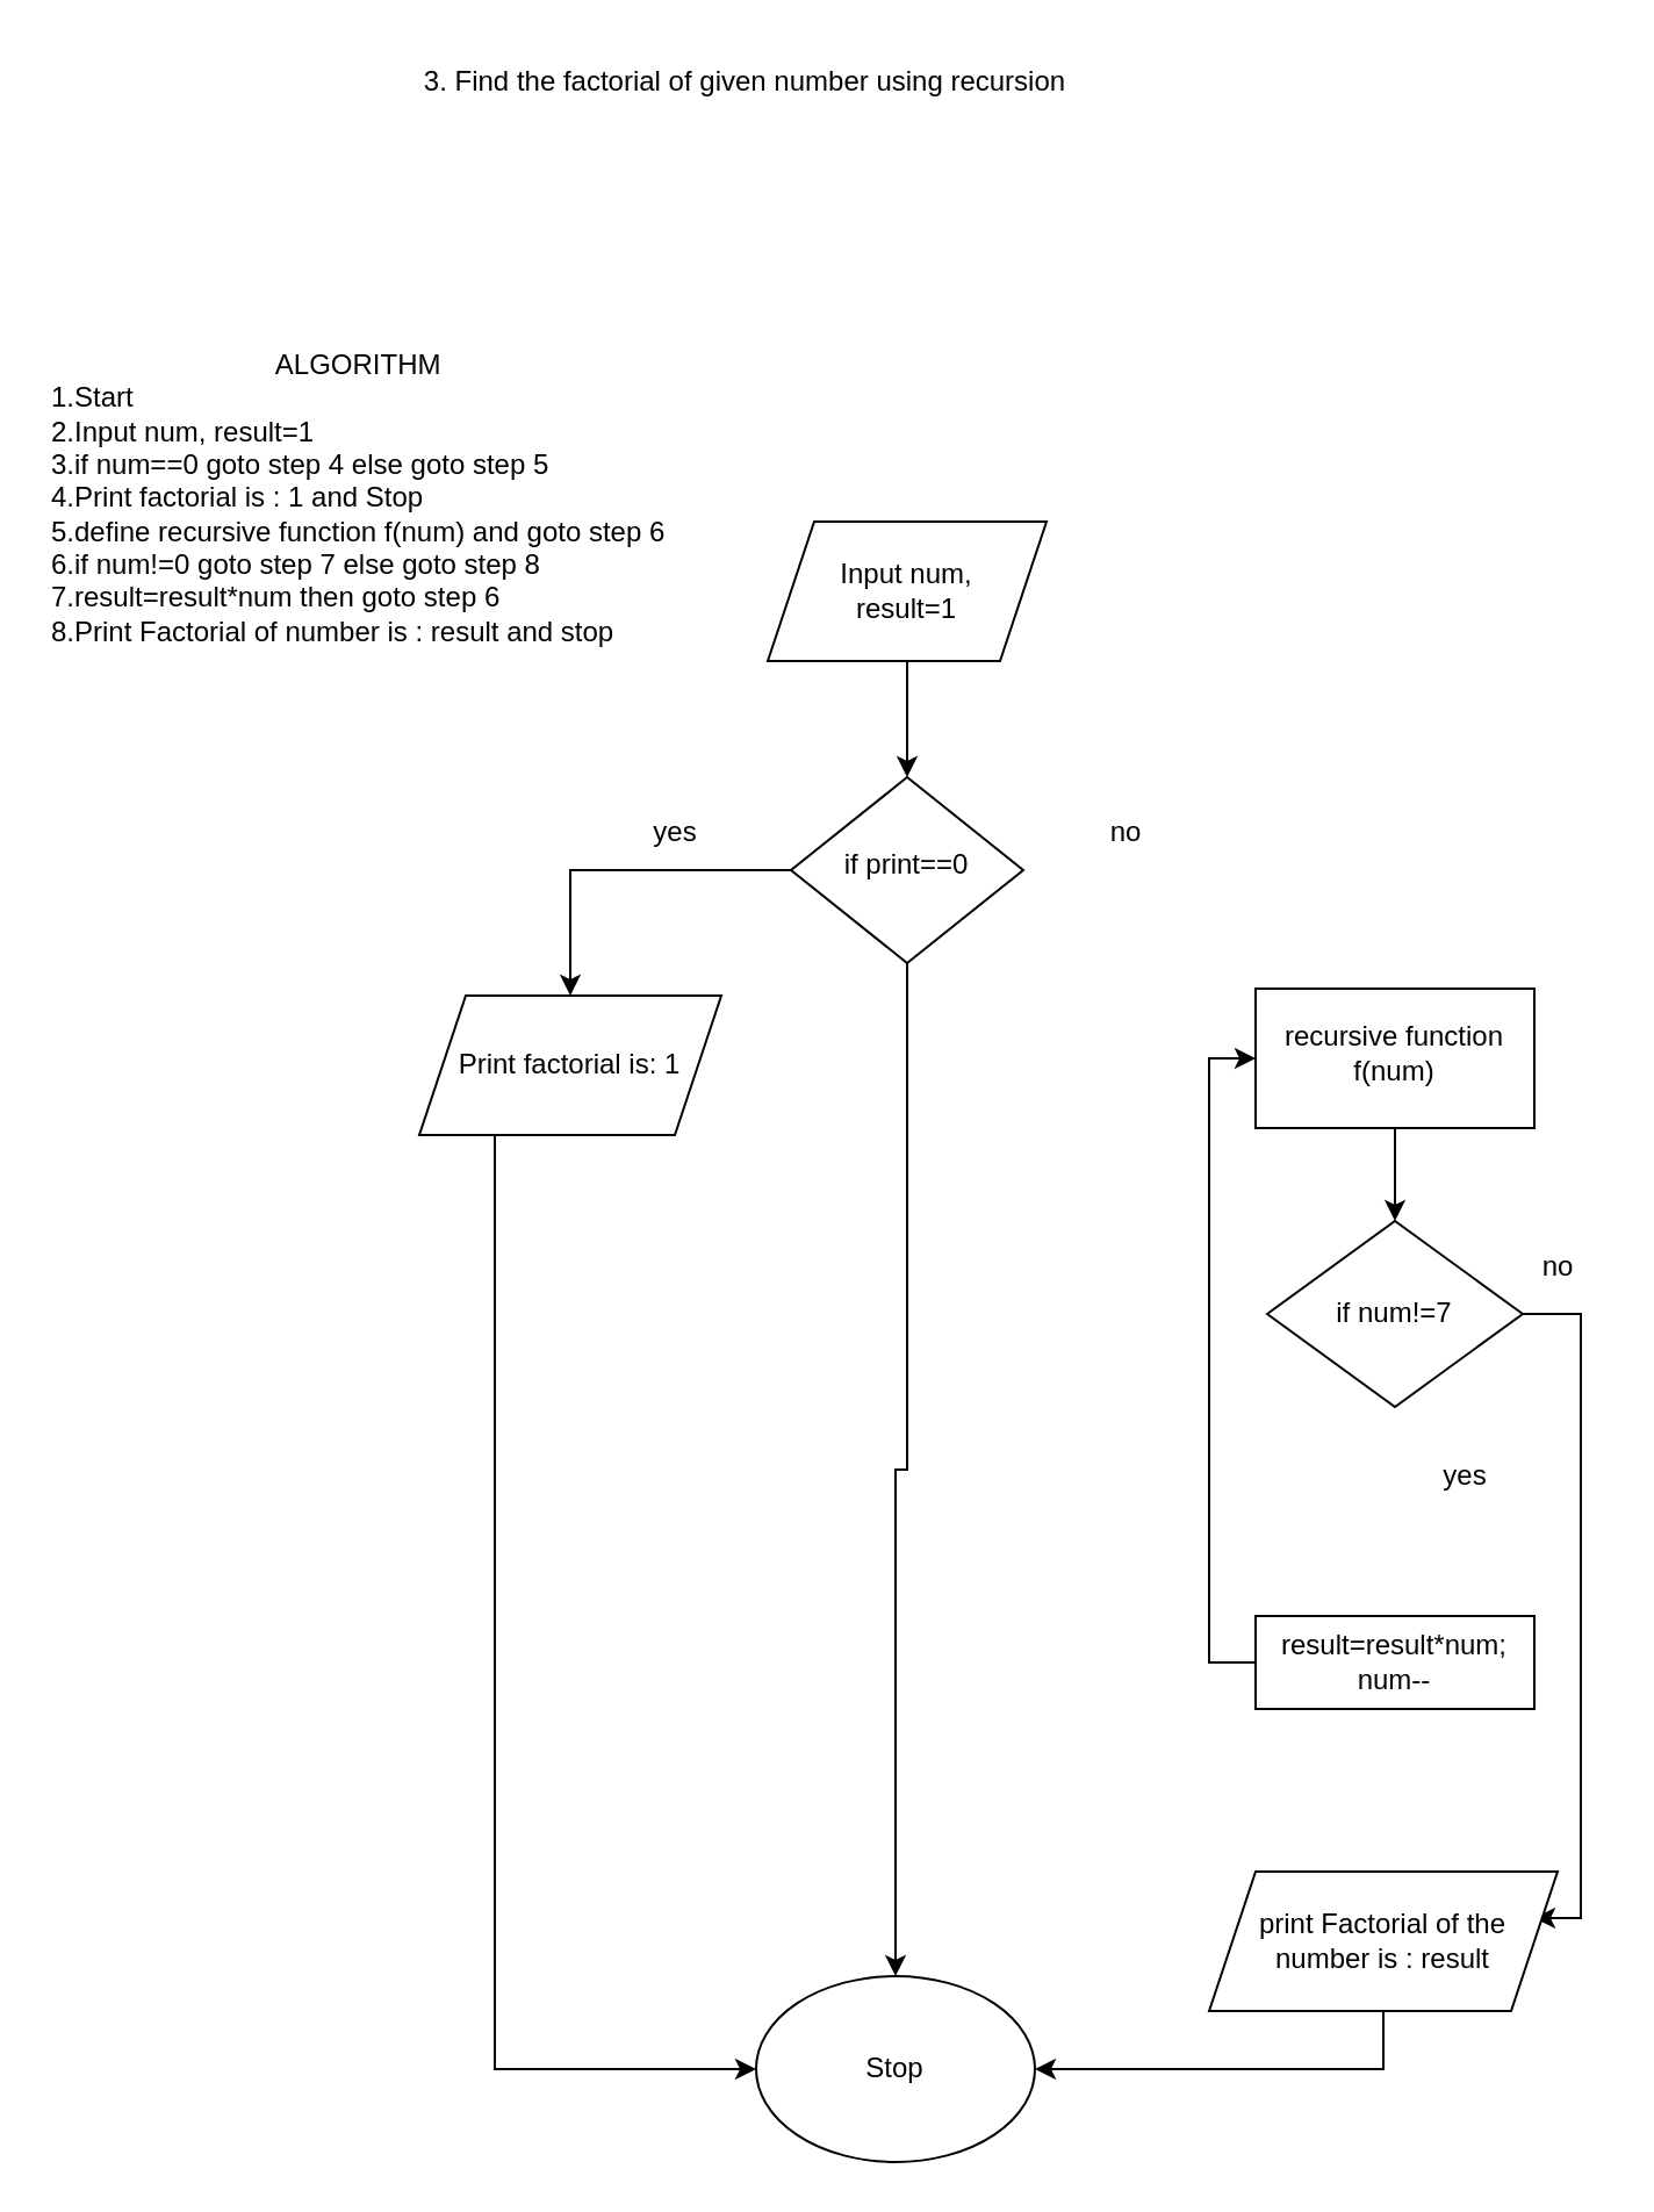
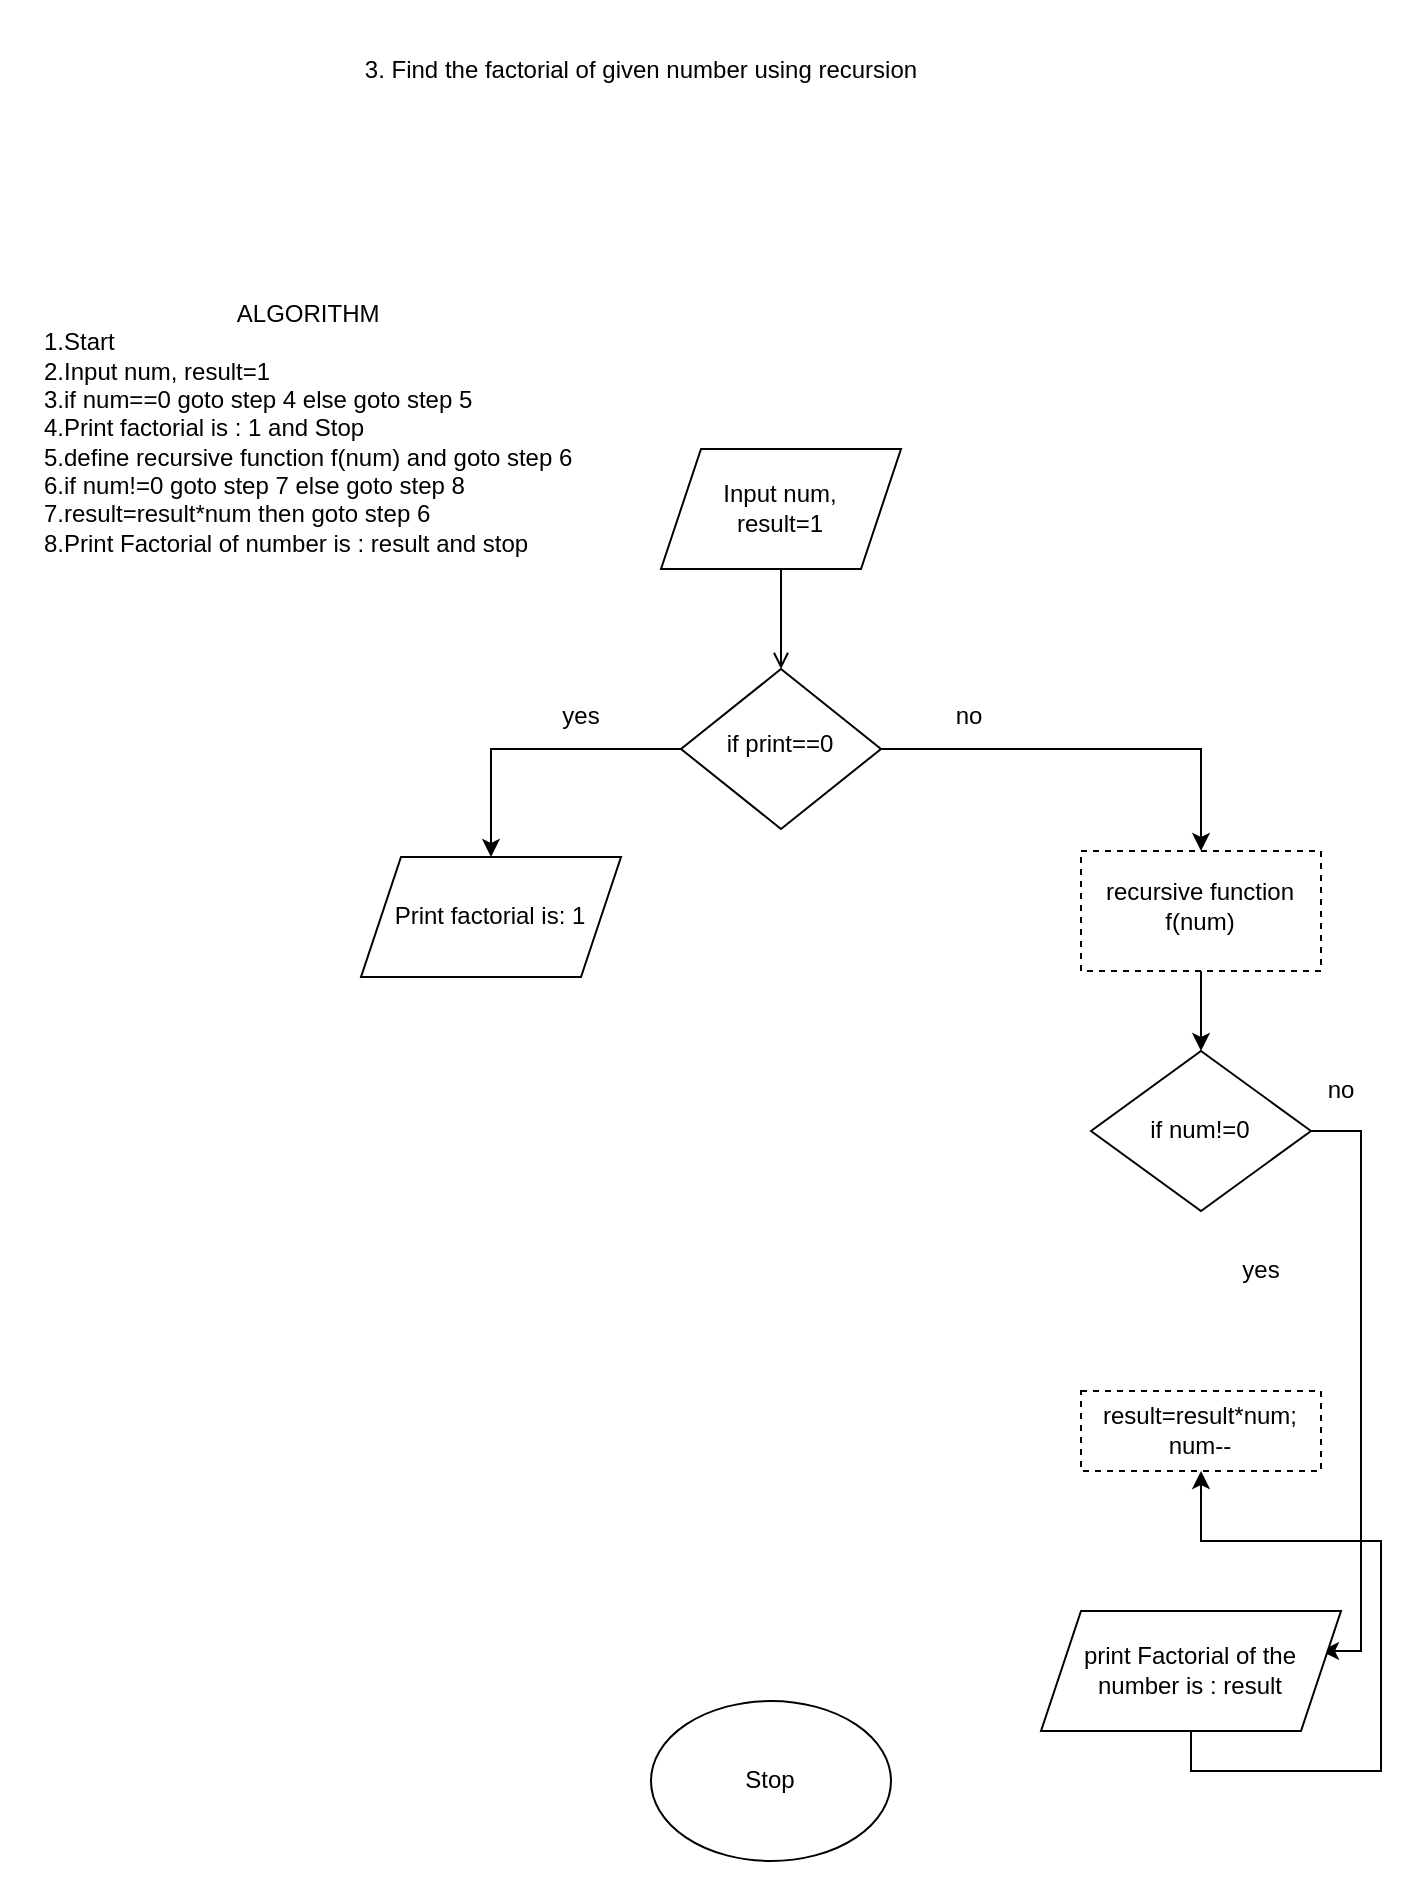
- <mxCell id="5" value="" style="edgeStyle=orthogonalEdgeStyle;rounded=0;orthogonalLoop=1;jettySize=auto;html=1;entryX=0.5;entryY=0;entryDx=0;entryDy=0;" edge="1" parent="1" source="6" target="4"><mxGeometry relative="1" as="geometry"><mxPoint x="390" y="334" as="targetPoint" /></mxGeometry></mxCell>
+ <mxCell id="5" value="" style="edgeStyle=orthogonalEdgeStyle;rounded=0;orthogonalLoop=1;jettySize=auto;html=1;entryX=0.5;entryY=0;entryDx=0;entryDy=0;endArrow=open;" edge="1" parent="1" source="6" target="4"><mxGeometry relative="1" as="geometry"><mxPoint x="390" y="334" as="targetPoint" /></mxGeometry></mxCell>
- <mxCell id="23" value="recursive function f(num)" style="whiteSpace=wrap;html=1;shadow=0;strokeWidth=1;spacing=6;spacingTop=-4;" vertex="1" parent="1"><mxGeometry x="540" y="425" width="120" height="60" as="geometry" /></mxCell>
+ <mxCell id="23" value="recursive function f(num)" style="whiteSpace=wrap;html=1;shadow=0;strokeWidth=1;spacing=6;spacingTop=-4;dashed=1;" vertex="1" parent="1"><mxGeometry x="540" y="425" width="120" height="60" as="geometry" /></mxCell>
- <mxCell id="14" value="if num!=7" style="rhombus;whiteSpace=wrap;html=1;" vertex="1" parent="1"><mxGeometry x="545" y="525" width="110" height="80" as="geometry" /></mxCell>
+ <mxCell id="14" value="if num!=0" style="rhombus;whiteSpace=wrap;html=1;" vertex="1" parent="1"><mxGeometry x="545" y="525" width="110" height="80" as="geometry" /></mxCell>
- <mxCell id="15" style="edgeStyle=orthogonalEdgeStyle;rounded=0;orthogonalLoop=1;jettySize=auto;html=1;exitX=0;exitY=0.5;exitDx=0;exitDy=0;entryX=0;entryY=0.5;entryDx=0;entryDy=0;" edge="1" parent="1" source="16" target="23"><mxGeometry relative="1" as="geometry"><mxPoint x="500" y="585" as="targetPoint" /></mxGeometry></mxCell>
- <mxCell id="3" value="" style="edgeStyle=orthogonalEdgeStyle;rounded=0;orthogonalLoop=1;jettySize=auto;html=1;" edge="1" parent="1" source="4" target="11"><mxGeometry relative="1" as="geometry" /></mxCell>
+ <mxCell id="3" value="" style="edgeStyle=orthogonalEdgeStyle;rounded=0;orthogonalLoop=1;jettySize=auto;html=1;" edge="1" parent="1" source="4" target="23"><mxGeometry relative="1" as="geometry" /></mxCell>
- <mxCell id="16" value="result=result*num;&lt;br&gt;num--" style="whiteSpace=wrap;html=1;" vertex="1" parent="1"><mxGeometry x="540" y="695" width="120" height="40" as="geometry" /></mxCell>
+ <mxCell id="16" value="result=result*num;&lt;br&gt;num--" style="whiteSpace=wrap;html=1;dashed=1;" vertex="1" parent="1"><mxGeometry x="540" y="695" width="120" height="40" as="geometry" /></mxCell>
- <mxCell id="7" style="edgeStyle=orthogonalEdgeStyle;rounded=0;orthogonalLoop=1;jettySize=auto;html=1;exitX=0.25;exitY=1;exitDx=0;exitDy=0;entryX=0;entryY=0.5;entryDx=0;entryDy=0;" edge="1" parent="1" source="8" target="11"><mxGeometry relative="1" as="geometry" /></mxCell>
- <mxCell id="19" style="edgeStyle=orthogonalEdgeStyle;rounded=0;orthogonalLoop=1;jettySize=auto;html=1;exitX=0.5;exitY=1;exitDx=0;exitDy=0;" edge="1" parent="1" source="20" target="11"><mxGeometry relative="1" as="geometry" /></mxCell>
+ <mxCell id="19" style="edgeStyle=orthogonalEdgeStyle;rounded=0;orthogonalLoop=1;jettySize=auto;html=1;exitX=0.5;exitY=1;exitDx=0;exitDy=0;" edge="1" parent="1" source="20" target="16"><mxGeometry relative="1" as="geometry" /></mxCell>
